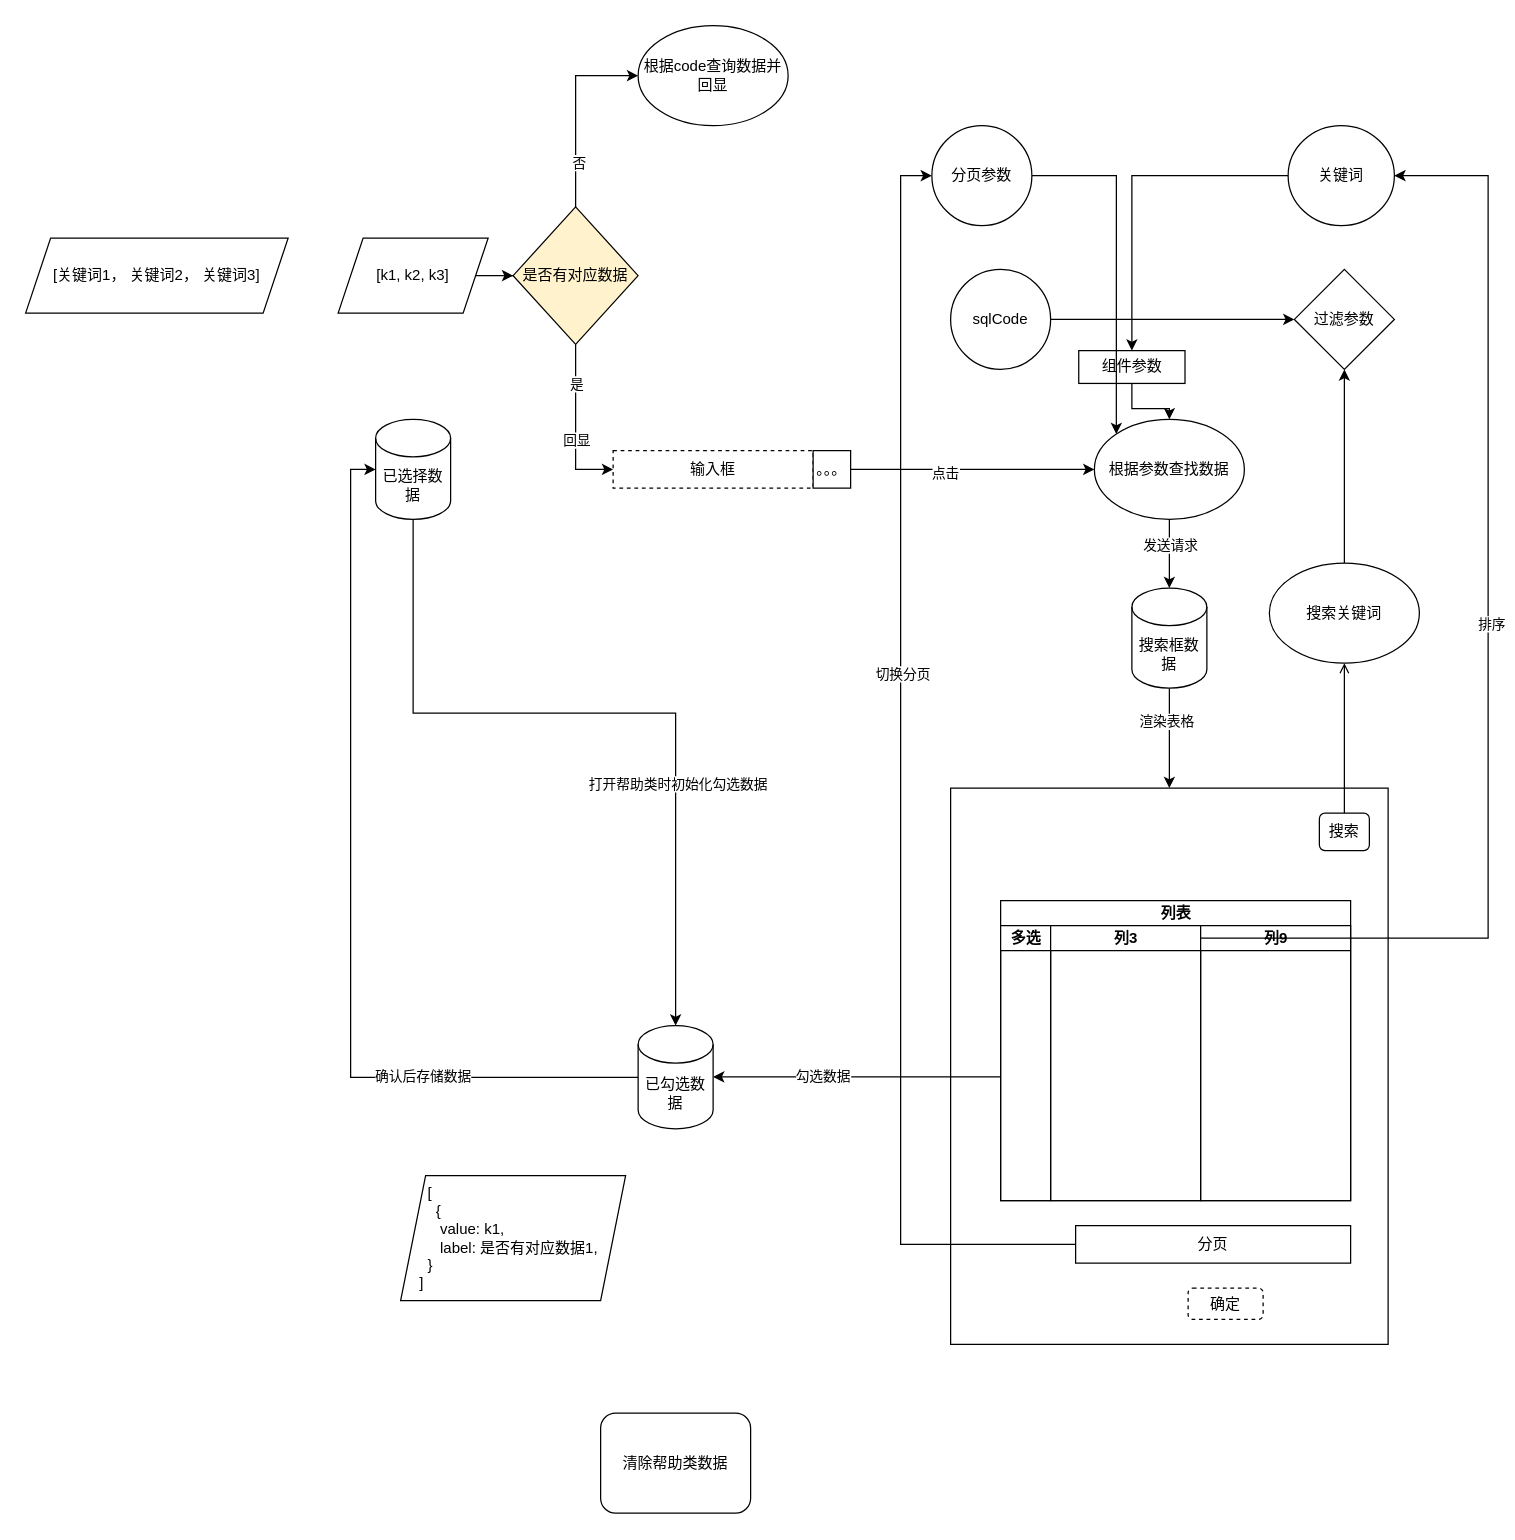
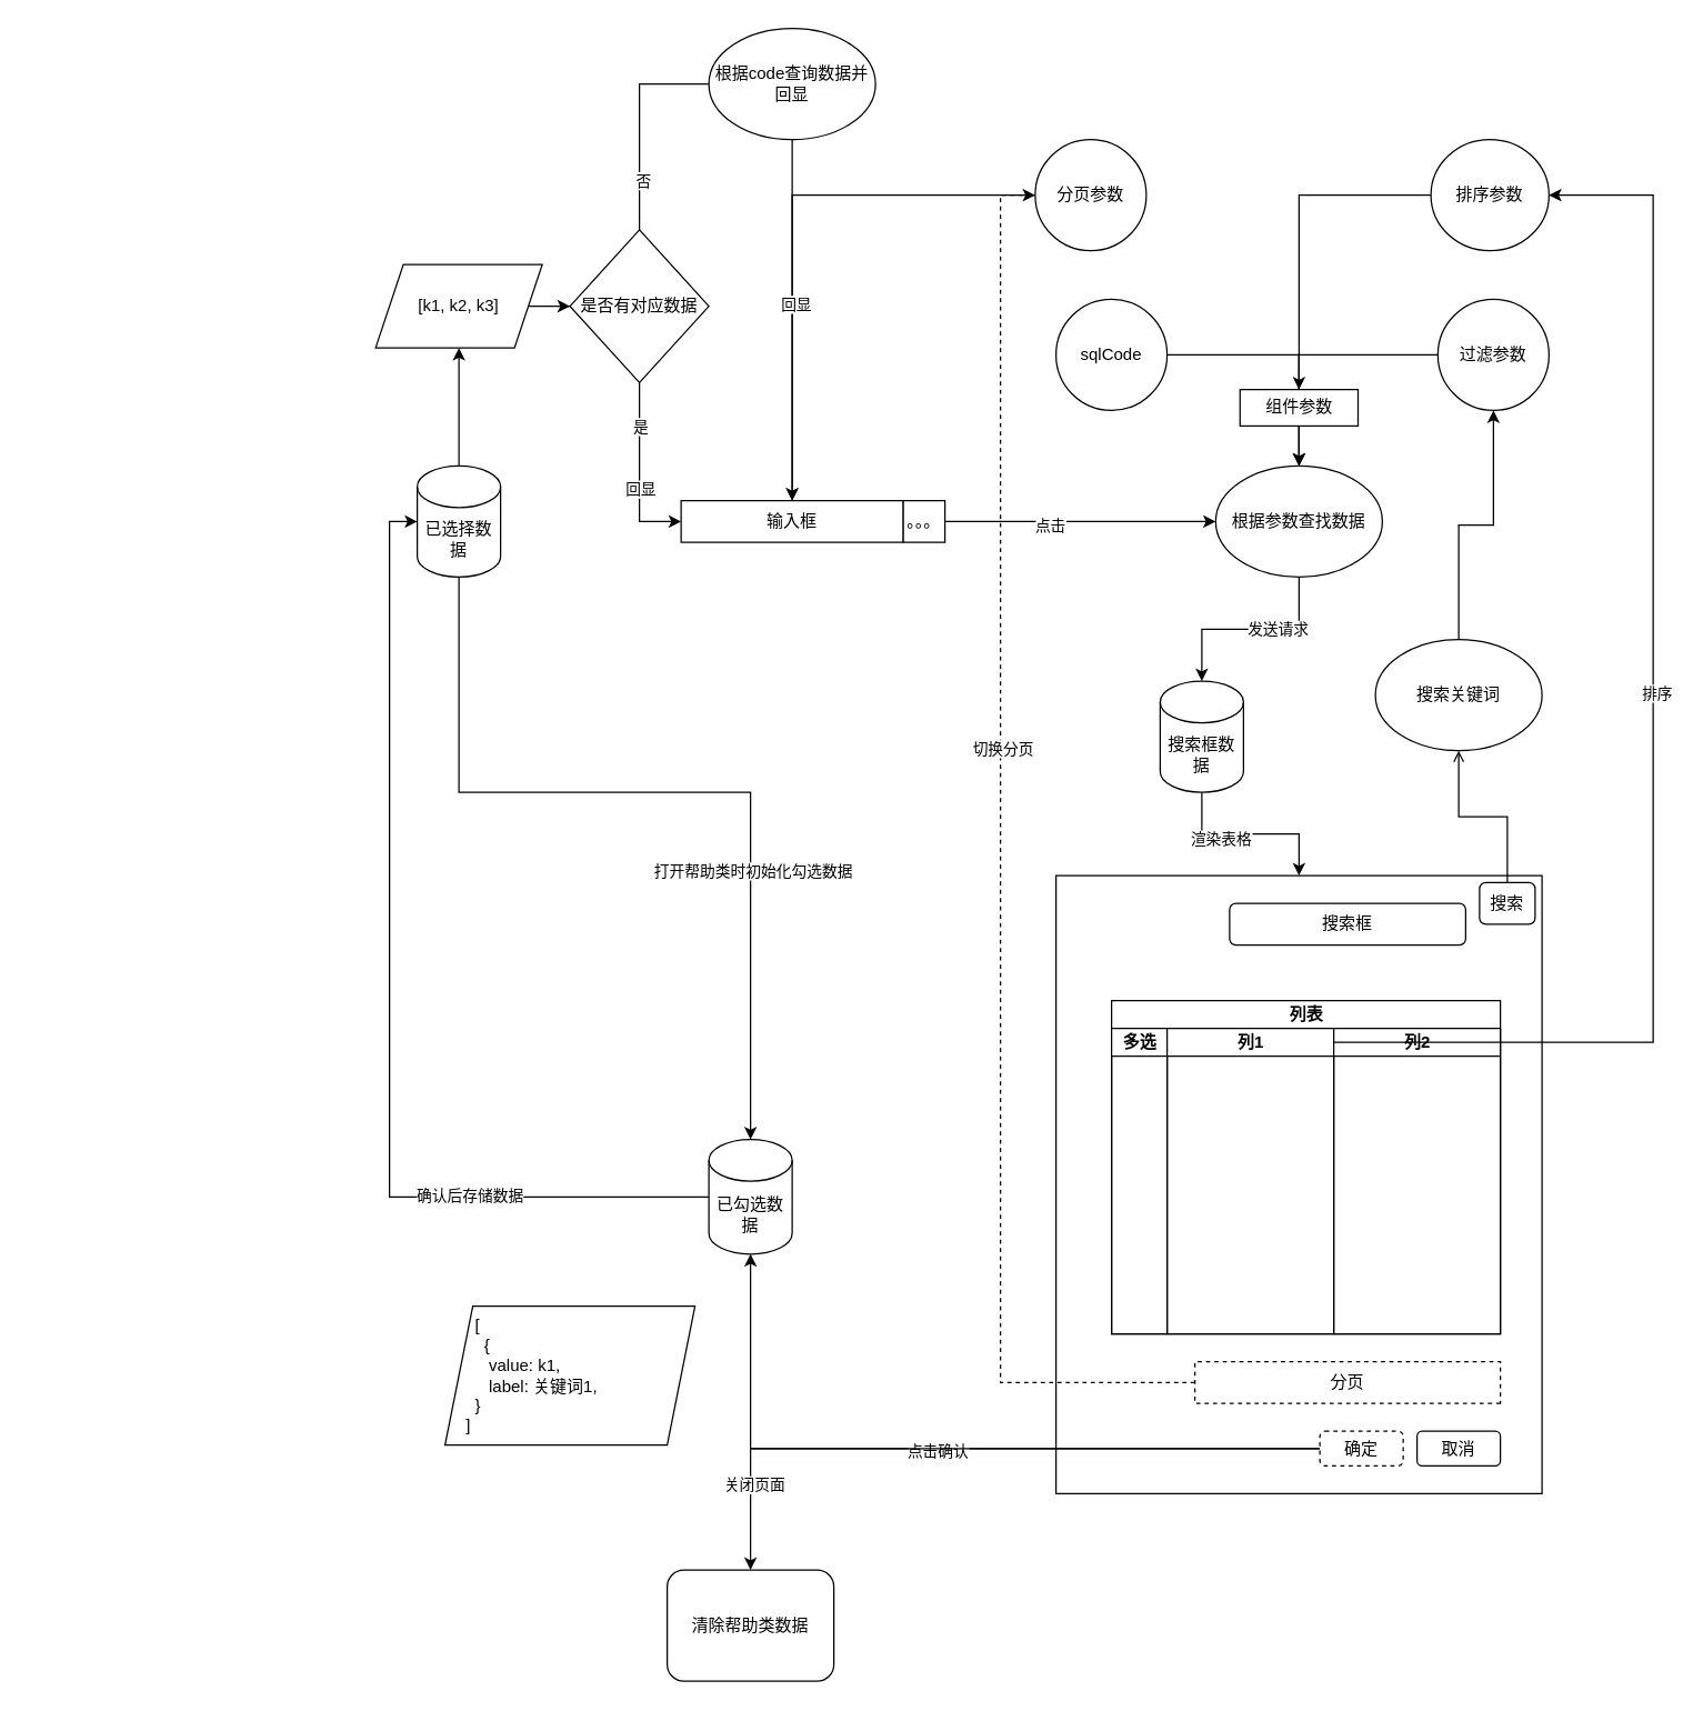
- <mxCell id="53" style="edgeStyle=orthogonalEdgeStyle;rounded=0;orthogonalLoop=1;jettySize=auto;html=1;" parent="1" source="63" target="58" edge="1"><mxGeometry relative="1" as="geometry"><mxPoint x="570" y="220" as="targetPoint" /><Array as="points"><mxPoint x="460" y="220" /><mxPoint x="460" y="60" /></Array></mxGeometry></mxCell>
+ <mxCell id="53" style="edgeStyle=orthogonalEdgeStyle;rounded=0;orthogonalLoop=1;jettySize=auto;html=1;endArrow=none;" parent="1" source="63" target="58" edge="1"><mxGeometry relative="1" as="geometry"><mxPoint x="570" y="220" as="targetPoint" /><Array as="points"><mxPoint x="460" y="220" /><mxPoint x="460" y="60" /></Array></mxGeometry></mxCell>
+ <mxCell id="56" style="edgeStyle=orthogonalEdgeStyle;rounded=0;orthogonalLoop=1;jettySize=auto;html=1;entryX=0.5;entryY=0;entryDx=0;entryDy=0;" parent="1" source="58" target="2" edge="1"><mxGeometry relative="1" as="geometry" /></mxCell>
+ <mxCell id="57" value="回显" style="edgeLabel;html=1;align=center;verticalAlign=middle;resizable=0;points=[];" parent="56" vertex="1" connectable="0"><mxGeometry x="-0.096" y="2" relative="1" as="geometry"><mxPoint as="offset" /></mxGeometry></mxCell>
- <mxCell id="29" value="关键词" style="ellipse;whiteSpace=wrap;html=1;" parent="1" vertex="1"><mxGeometry x="1030" y="100" width="85" height="80" as="geometry" /></mxCell>
+ <mxCell id="29" value="排序参数" style="ellipse;whiteSpace=wrap;html=1;" parent="1" vertex="1"><mxGeometry x="1030" y="100" width="85" height="80" as="geometry" /></mxCell>
- <mxCell id="51" style="edgeStyle=orthogonalEdgeStyle;rounded=0;orthogonalLoop=1;jettySize=auto;html=1;entryX=0;entryY=0;entryDx=0;entryDy=0;" parent="1" source="52" target="22" edge="1"><mxGeometry relative="1" as="geometry" /></mxCell>
+ <mxCell id="51" style="edgeStyle=orthogonalEdgeStyle;rounded=0;orthogonalLoop=1;jettySize=auto;html=1;" parent="1" source="52" target="2" edge="1"><mxGeometry relative="1" as="geometry" /></mxCell>
- <mxCell id="59" value="[关键词1， 关键词2， 关键词3]" style="shape=parallelogram;perimeter=parallelogramPerimeter;whiteSpace=wrap;html=1;fixedSize=1;" vertex="1" parent="1"><mxGeometry x="20" y="190" width="210" height="60" as="geometry" /></mxCell>
- <mxCell id="63" value="是否有对应数据" style="rhombus;whiteSpace=wrap;html=1;direction=south;fillColor=#fff2cc;" vertex="1" parent="1"><mxGeometry y="165" width="100" height="110" as="geometry" x="410" /></mxCell>
+ <mxCell id="63" value="是否有对应数据" style="rhombus;whiteSpace=wrap;html=1;direction=south;" vertex="1" parent="1"><mxGeometry y="165" width="100" height="110" as="geometry" x="410" /></mxCell>
- <mxCell id="23" value="" style="edgeStyle=orthogonalEdgeStyle;rounded=0;orthogonalLoop=1;jettySize=auto;html=1;" parent="1" source="19" target="27" edge="1"><mxGeometry relative="1" as="geometry"><mxPoint x="800" y="180" as="sourcePoint" /><mxPoint x="935" y="490" as="targetPoint" /></mxGeometry></mxCell>
+ <mxCell id="23" value="" style="edgeStyle=orthogonalEdgeStyle;rounded=0;orthogonalLoop=1;jettySize=auto;html=1;" parent="1" source="19" target="22" edge="1"><mxGeometry relative="1" as="geometry"><mxPoint x="800" y="180" as="sourcePoint" /><mxPoint x="935" y="490" as="targetPoint" /></mxGeometry></mxCell>
+ <mxCell id="26" style="edgeStyle=orthogonalEdgeStyle;rounded=0;orthogonalLoop=1;jettySize=auto;html=1;entryX=0.5;entryY=0;entryDx=0;entryDy=0;" parent="1" source="27" target="22" edge="1"><mxGeometry relative="1" as="geometry" /></mxCell>
- <mxCell id="27" value="过滤参数" style="rhombus;whiteSpace=wrap;html=1;aspect=fixed;" parent="1" vertex="1"><mxGeometry x="1035" y="215" width="80" height="80" as="geometry" /></mxCell>
+ <mxCell id="27" value="过滤参数" style="ellipse;whiteSpace=wrap;html=1;aspect=fixed;" parent="1" vertex="1"><mxGeometry x="1035" y="215" width="80" height="80" as="geometry" /></mxCell>
- <mxCell id="38" value="组件参数" style="rounded=0;whiteSpace=wrap;html=1;" parent="1" vertex="1"><mxGeometry x="862.5" y="280" width="85" height="26.25" as="geometry" /></mxCell>
+ <mxCell id="38" value="组件参数" style="rounded=0;whiteSpace=wrap;html=1;" parent="1" vertex="1"><mxGeometry x="892.5" width="85" height="26.25" as="geometry" y="280" /></mxCell>
+ <mxCell id="40" style="edgeStyle=orthogonalEdgeStyle;rounded=0;orthogonalLoop=1;jettySize=auto;html=1;" parent="1" source="41" target="55" edge="1"><mxGeometry relative="1" as="geometry"><mxPoint x="330" y="220" as="targetPoint" /></mxGeometry></mxCell>
- <mxCell id="2" value="输入框" style="rounded=0;whiteSpace=wrap;html=1;dashed=1;" parent="1" vertex="1"><mxGeometry x="490" y="360" width="160" height="30" as="geometry" /></mxCell>
+ <mxCell id="2" value="输入框" style="rounded=0;whiteSpace=wrap;html=1;" parent="1" vertex="1"><mxGeometry x="490" y="360" width="160" height="30" as="geometry" /></mxCell>
- <mxCell id="31" value="搜索关键词" style="ellipse;whiteSpace=wrap;html=1;" parent="1" vertex="1"><mxGeometry x="1015" y="450" width="120" height="80" as="geometry" /></mxCell>
+ <mxCell id="31" value="搜索关键词" style="ellipse;whiteSpace=wrap;html=1;" parent="1" vertex="1"><mxGeometry x="990" y="460" width="120" height="80" as="geometry" /></mxCell>
- <mxCell id="45" value="搜索框数据" style="shape=cylinder3;whiteSpace=wrap;html=1;boundedLbl=1;backgroundOutline=1;size=15;" parent="1" vertex="1"><mxGeometry x="905" y="470" width="60" height="80" as="geometry" /></mxCell>
+ <mxCell id="45" value="搜索框数据" style="shape=cylinder3;whiteSpace=wrap;html=1;boundedLbl=1;backgroundOutline=1;size=15;" parent="1" vertex="1"><mxGeometry x="835" y="490" width="60" height="80" as="geometry" /></mxCell>
+ <mxCell id="7" value="搜索框" style="rounded=1;whiteSpace=wrap;html=1;" parent="1" vertex="1"><mxGeometry x="885" y="650" width="170" height="30" as="geometry" /></mxCell>
- <mxCell id="18" value="搜索" style="rounded=1;whiteSpace=wrap;html=1;" parent="1" vertex="1"><mxGeometry x="1055" y="650" width="40" height="30" as="geometry" /></mxCell>
+ <mxCell id="18" value="搜索" style="rounded=1;whiteSpace=wrap;html=1;" parent="1" vertex="1"><mxGeometry x="1065" y="635" width="40" height="30" as="geometry" /></mxCell>
- <mxCell id="34" value="列3" style="swimlane;html=1;startSize=20;" parent="32" vertex="1"><mxGeometry x="40" y="20" width="120" height="220" as="geometry"><mxRectangle x="40" y="20" width="30" height="220" as="alternateBounds" /></mxGeometry></mxCell>
+ <mxCell id="34" value="列1" style="swimlane;html=1;startSize=20;" parent="32" vertex="1"><mxGeometry x="40" y="20" width="120" height="220" as="geometry"><mxRectangle x="40" y="20" width="30" height="220" as="alternateBounds" /></mxGeometry></mxCell>
- <mxCell id="35" value="列9" style="swimlane;html=1;startSize=20;" parent="32" vertex="1"><mxGeometry x="160" y="20" width="120" height="220" as="geometry" /></mxCell>
+ <mxCell id="35" value="列2" style="swimlane;html=1;startSize=20;" parent="32" vertex="1"><mxGeometry x="160" y="20" width="120" height="220" as="geometry" /></mxCell>
- <mxCell id="14" style="edgeStyle=orthogonalEdgeStyle;rounded=0;orthogonalLoop=1;jettySize=auto;html=1;entryX=0;entryY=0.5;entryDx=0;entryDy=0;" parent="1" source="16" target="52" edge="1"><mxGeometry relative="1" as="geometry"><Array as="points"><mxPoint x="720" y="995" /><mxPoint x="720" y="140" /></Array></mxGeometry></mxCell>
+ <mxCell id="14" style="edgeStyle=orthogonalEdgeStyle;rounded=0;orthogonalLoop=1;jettySize=auto;html=1;entryX=0;entryY=0.5;entryDx=0;entryDy=0;dashed=1;" parent="1" source="16" target="52" edge="1"><mxGeometry relative="1" as="geometry"><Array as="points"><mxPoint x="720" y="995" /><mxPoint x="720" y="140" /></Array></mxGeometry></mxCell>
- <mxCell id="36" style="edgeStyle=orthogonalEdgeStyle;rounded=0;orthogonalLoop=1;jettySize=auto;html=1;" parent="1" source="33" target="44" edge="1"><mxGeometry relative="1" as="geometry"><mxPoint x="600" y="850" as="targetPoint" /><Array as="points"><mxPoint x="750" y="861" /><mxPoint x="750" y="861" /></Array></mxGeometry></mxCell>
- <mxCell id="37" value="勾选数据" style="edgeLabel;html=1;align=center;verticalAlign=middle;resizable=0;points=[];" parent="36" vertex="1" connectable="0"><mxGeometry x="0.241" y="-1" relative="1" as="geometry"><mxPoint as="offset" /></mxGeometry></mxCell>
+ <mxCell id="8" style="edgeStyle=orthogonalEdgeStyle;rounded=0;orthogonalLoop=1;jettySize=auto;html=1;entryX=0.5;entryY=1;entryDx=0;entryDy=0;entryPerimeter=0;" parent="1" source="12" target="44" edge="1"><mxGeometry relative="1" as="geometry" /></mxCell>
+ <mxCell id="9" value="点击确认" style="edgeLabel;html=1;align=center;verticalAlign=middle;resizable=0;points=[];" parent="8" vertex="1" connectable="0"><mxGeometry x="0.002" y="2" relative="1" as="geometry"><mxPoint as="offset" /></mxGeometry></mxCell>
- <mxCell id="65" value="&amp;nbsp; &amp;nbsp; &amp;nbsp; [&amp;nbsp; &lt;br&gt;&amp;nbsp; &amp;nbsp; &amp;nbsp; &amp;nbsp; {&lt;br&gt;&amp;nbsp; &amp;nbsp; &amp;nbsp; &amp;nbsp; &amp;nbsp;value: k1,&lt;br&gt;&amp;nbsp; &amp;nbsp; &amp;nbsp; &amp;nbsp; &amp;nbsp;label: 是否有对应数据1,&lt;br&gt;&amp;nbsp; &amp;nbsp; &amp;nbsp; }&lt;br&gt;&amp;nbsp; &amp;nbsp; ]" style="shape=parallelogram;perimeter=parallelogramPerimeter;whiteSpace=wrap;html=1;fixedSize=1;align=left;" vertex="1" parent="1"><mxGeometry x="320" y="940" width="180" height="100" as="geometry" /></mxCell>
+ <mxCell id="65" value="&amp;nbsp; &amp;nbsp; &amp;nbsp; [&amp;nbsp; &lt;br&gt;&amp;nbsp; &amp;nbsp; &amp;nbsp; &amp;nbsp; {&lt;br&gt;&amp;nbsp; &amp;nbsp; &amp;nbsp; &amp;nbsp; &amp;nbsp;value: k1,&lt;br&gt;&amp;nbsp; &amp;nbsp; &amp;nbsp; &amp;nbsp; &amp;nbsp;label: 关键词1,&lt;br&gt;&amp;nbsp; &amp;nbsp; &amp;nbsp; }&lt;br&gt;&amp;nbsp; &amp;nbsp; ]" style="shape=parallelogram;perimeter=parallelogramPerimeter;whiteSpace=wrap;html=1;fixedSize=1;align=left;" vertex="1" parent="1"><mxGeometry x="320" y="940" width="180" height="100" as="geometry" /></mxCell>
- <mxCell id="16" value="分页" style="rounded=0;whiteSpace=wrap;html=1;direction=west;" parent="1" vertex="1"><mxGeometry x="860" y="980" width="220" height="30" as="geometry" /></mxCell>
+ <mxCell id="16" value="分页" style="rounded=0;whiteSpace=wrap;html=1;direction=west;dashed=1;" parent="1" vertex="1"><mxGeometry x="860" y="980" width="220" height="30" as="geometry" /></mxCell>
+ <mxCell id="13" value="取消" style="rounded=1;whiteSpace=wrap;html=1;" parent="1" vertex="1"><mxGeometry x="1020" y="1030" width="60" height="25" as="geometry" /></mxCell>
+ <mxCell id="10" style="edgeStyle=orthogonalEdgeStyle;rounded=0;orthogonalLoop=1;jettySize=auto;html=1;" parent="1" source="12" target="48" edge="1"><mxGeometry relative="1" as="geometry"><mxPoint x="540" y="1170" as="targetPoint" /></mxGeometry></mxCell>
+ <mxCell id="11" value="关闭页面" style="edgeLabel;html=1;align=center;verticalAlign=middle;resizable=0;points=[];" parent="10" vertex="1" connectable="0"><mxGeometry x="0.751" y="2" relative="1" as="geometry"><mxPoint as="offset" /></mxGeometry></mxCell>
